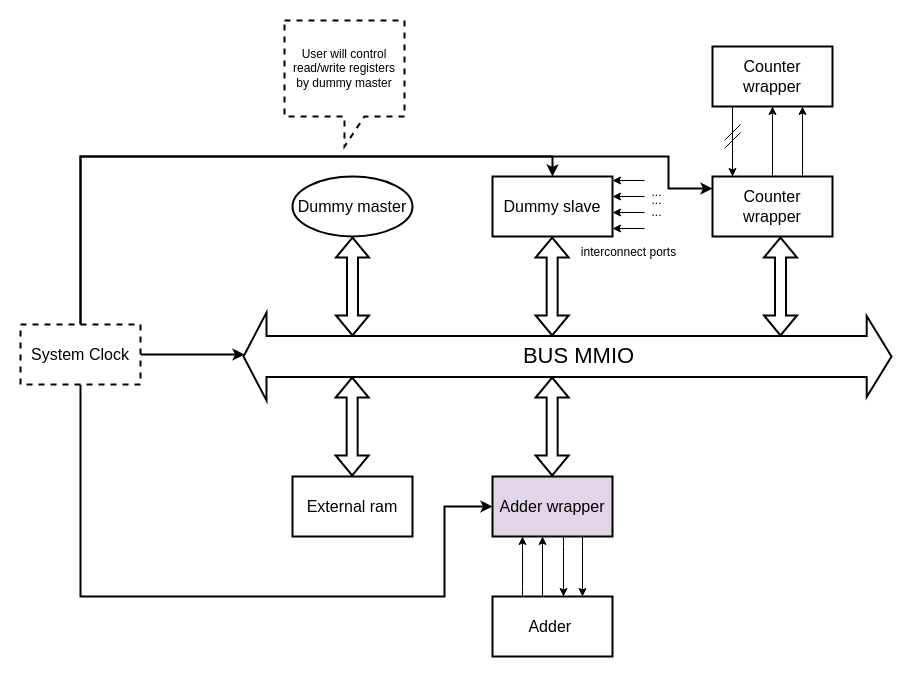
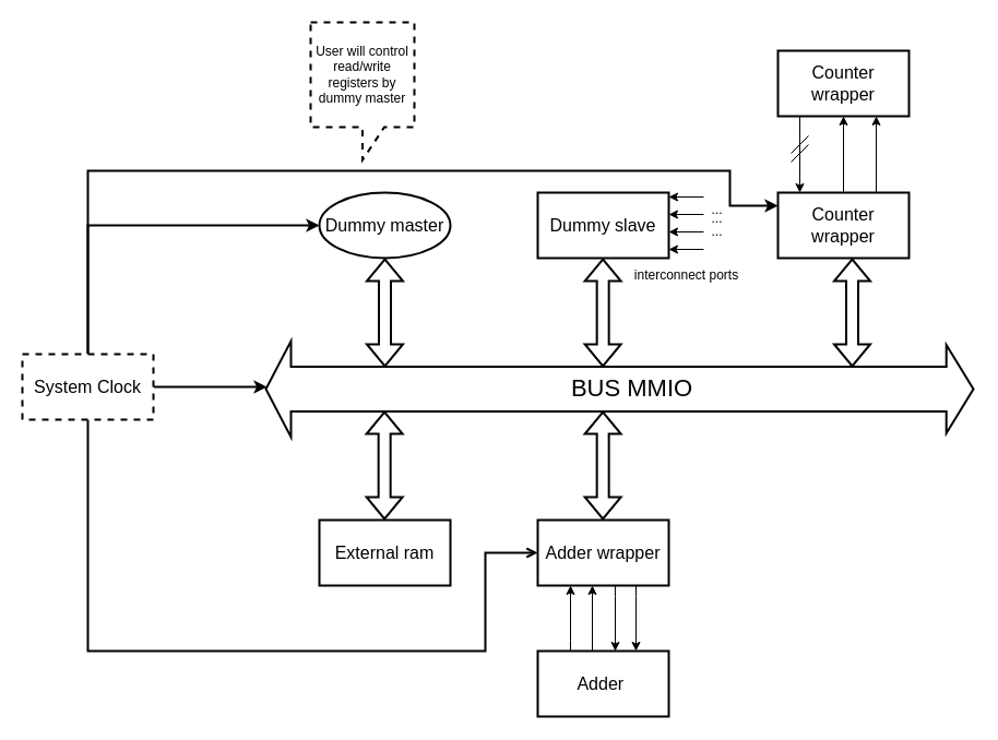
- <mxCell id="29" value="User will control read/write registers by dummy master" style="shape=callout;whiteSpace=wrap;html=1;perimeter=calloutPerimeter;strokeWidth=2;dashed=1;" vertex="1" parent="1"><mxGeometry x="284" y="20" width="120" height="126" as="geometry" /></mxCell>
+ <mxCell id="29" value="User will control read/write registers by dummy master" style="shape=callout;whiteSpace=wrap;html=1;perimeter=calloutPerimeter;strokeWidth=2;dashed=1;" vertex="1" parent="1"><mxGeometry x="284" y="20" width="95" height="126" as="geometry" /></mxCell>
- <mxCell id="24" style="edgeStyle=orthogonalEdgeStyle;rounded=0;orthogonalLoop=1;jettySize=auto;html=1;entryX=0.5;entryY=0;entryDx=0;entryDy=0;strokeWidth=2;" edge="1" parent="1" source="28" target="3"><mxGeometry relative="1" as="geometry"><Array as="points"><mxPoint x="80" y="156" /><mxPoint x="552" y="156" /></Array></mxGeometry></mxCell>
+ <mxCell id="23" style="edgeStyle=orthogonalEdgeStyle;rounded=0;orthogonalLoop=1;jettySize=auto;html=1;entryX=0;entryY=0.5;entryDx=0;entryDy=0;strokeWidth=2;" edge="1" parent="1" source="28" target="2"><mxGeometry relative="1" as="geometry"><Array as="points"><mxPoint x="80" y="206" /></Array></mxGeometry></mxCell>
- <mxCell id="26" style="edgeStyle=orthogonalEdgeStyle;rounded=0;orthogonalLoop=1;jettySize=auto;html=1;entryX=0;entryY=0.5;entryDx=0;entryDy=0;strokeWidth=2;" edge="1" parent="1" source="28" target="5"><mxGeometry relative="1" as="geometry"><Array as="points"><mxPoint x="80" y="596" /><mxPoint x="444" y="596" /><mxPoint x="444" y="506" /></Array></mxGeometry></mxCell>
+ <mxCell id="26" style="edgeStyle=orthogonalEdgeStyle;rounded=0;orthogonalLoop=1;jettySize=auto;html=1;entryX=0;entryY=0.5;entryDx=0;entryDy=0;strokeWidth=2;endArrow=open;" edge="1" parent="1" source="28" target="5"><mxGeometry relative="1" as="geometry"><Array as="points"><mxPoint x="80" y="596" /><mxPoint x="444" y="596" /><mxPoint x="444" y="506" /></Array></mxGeometry></mxCell>
- <mxCell id="5" value="&lt;font style=&quot;font-size: 16px;&quot;&gt;Adder wrapper&lt;/font&gt;" style="rounded=0;whiteSpace=wrap;html=1;strokeWidth=2;fillColor=#e1d5e7;" vertex="1" parent="1"><mxGeometry x="492" y="476" width="120" height="60" as="geometry" /></mxCell>
+ <mxCell id="5" value="&lt;font style=&quot;font-size: 16px;&quot;&gt;Adder wrapper&lt;/font&gt;" style="rounded=0;whiteSpace=wrap;html=1;strokeWidth=2;" vertex="1" parent="1"><mxGeometry x="492" y="476" width="120" height="60" as="geometry" /></mxCell>
